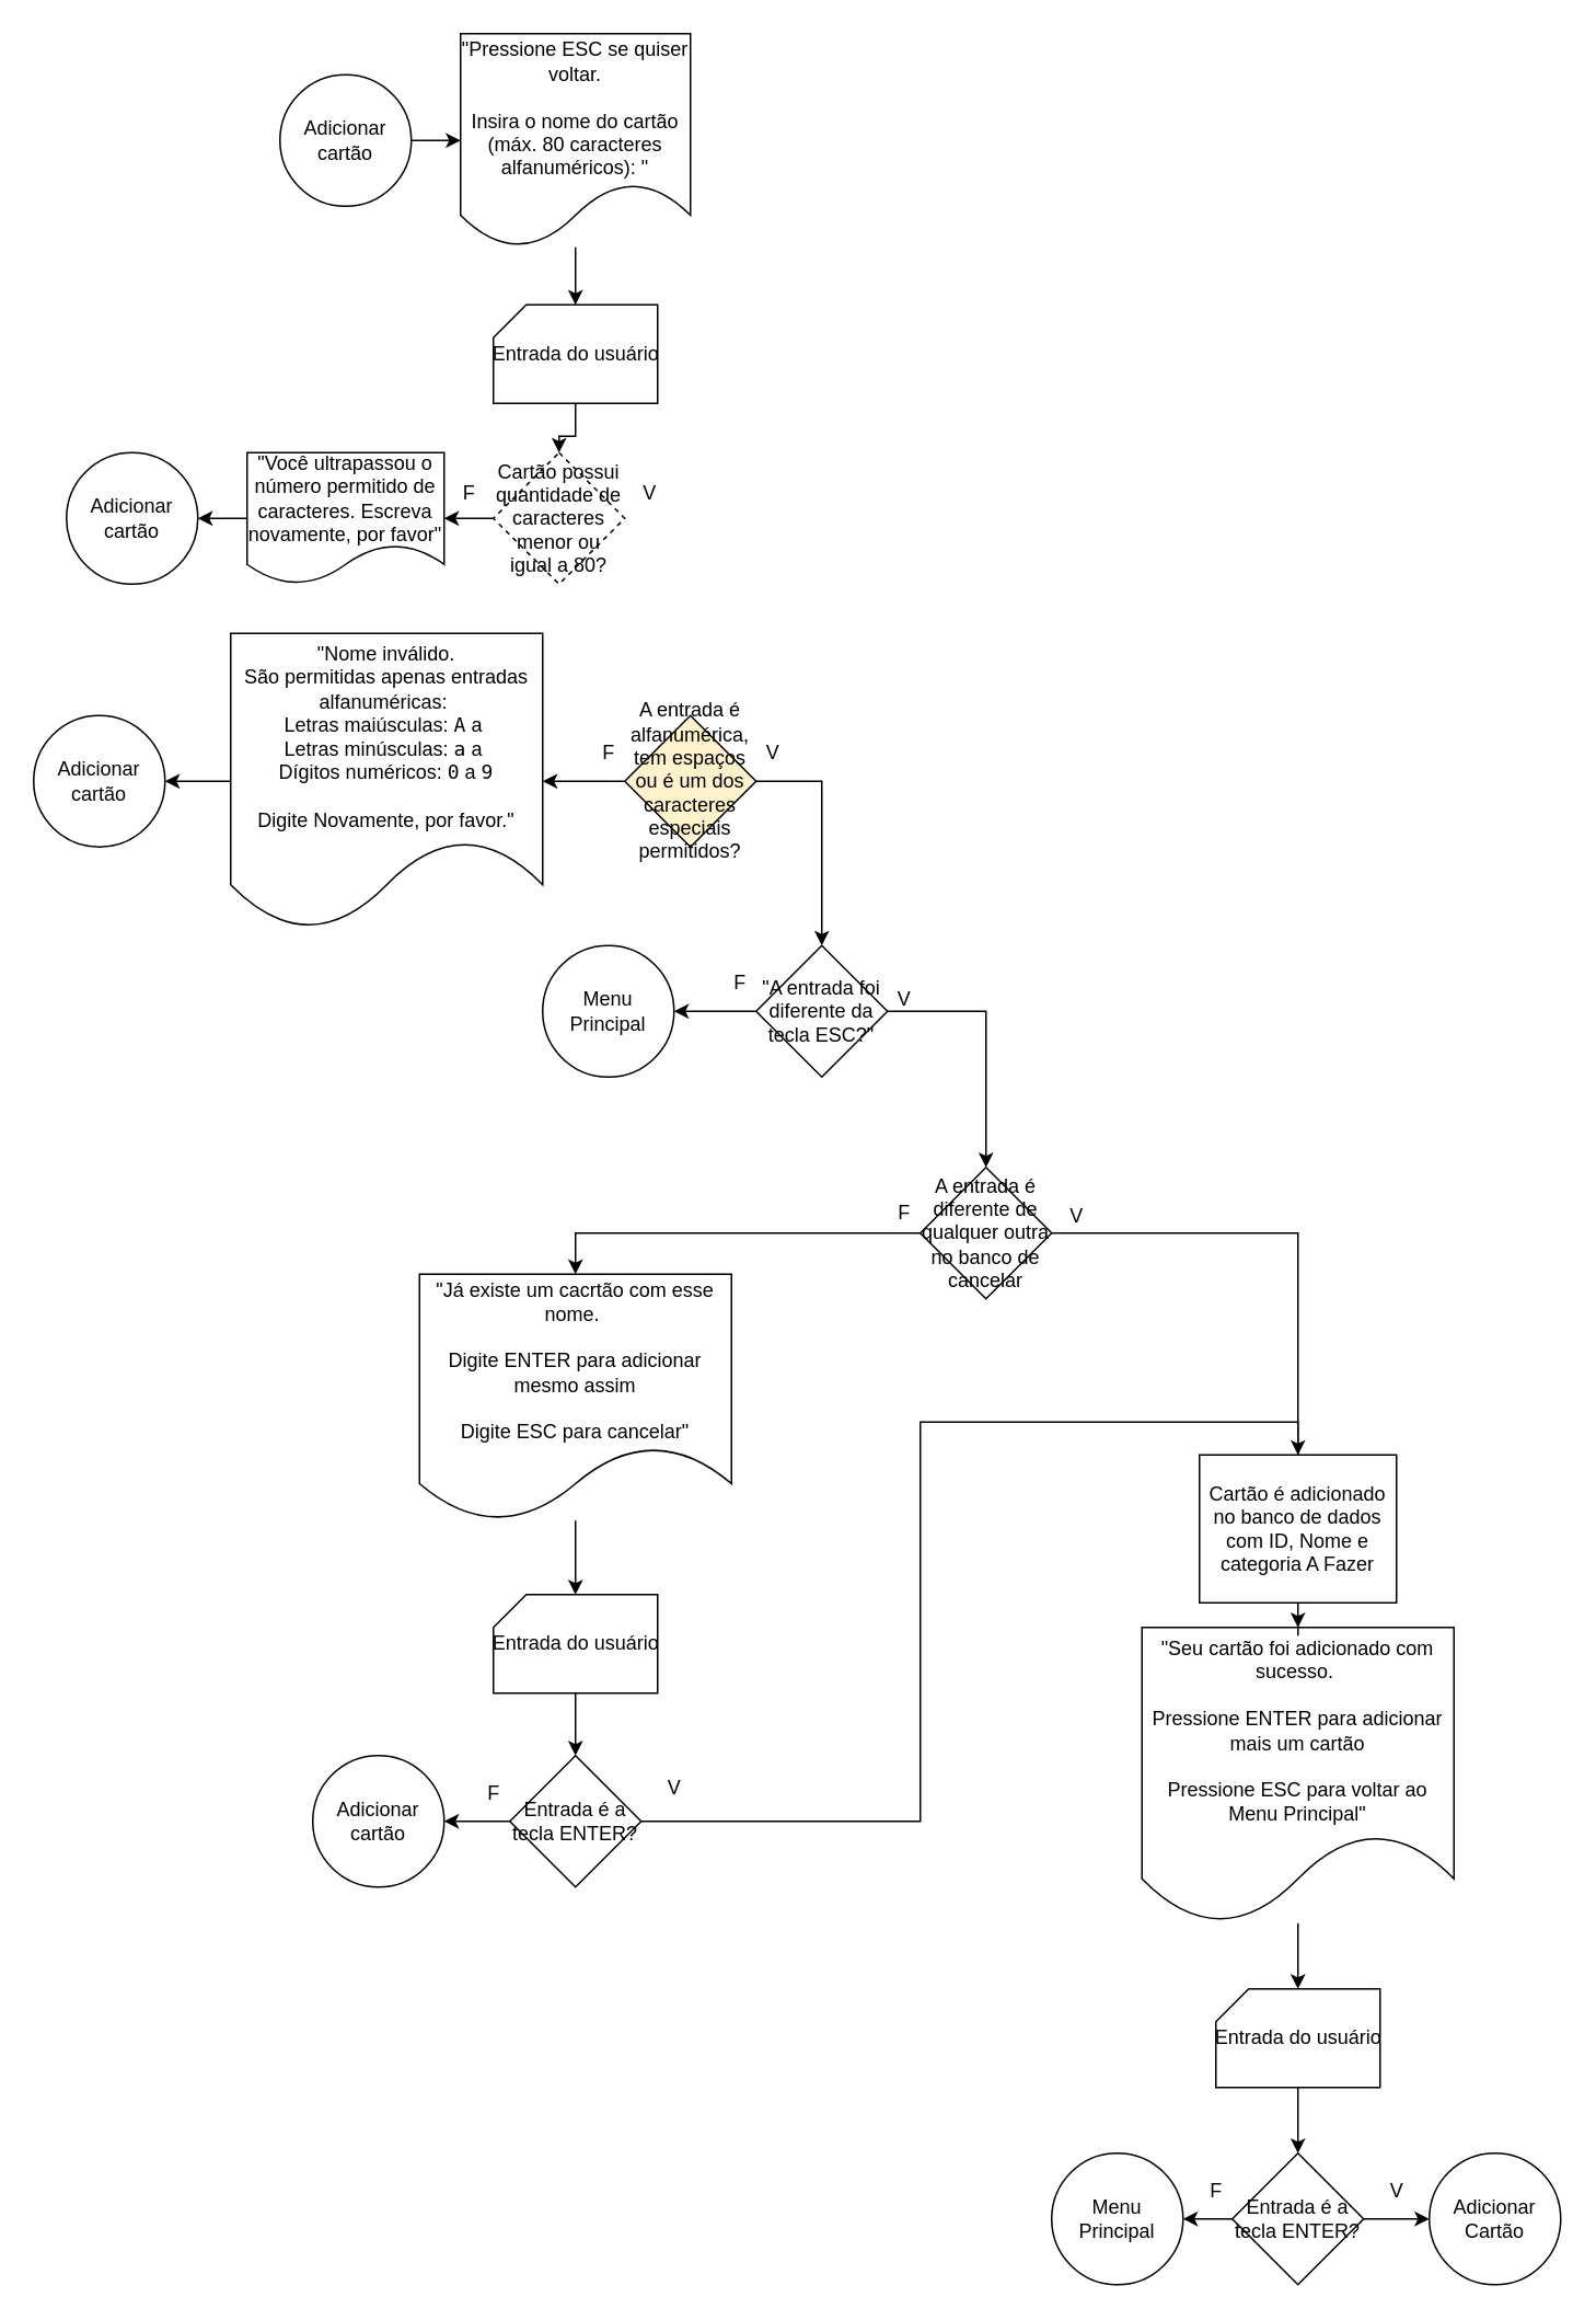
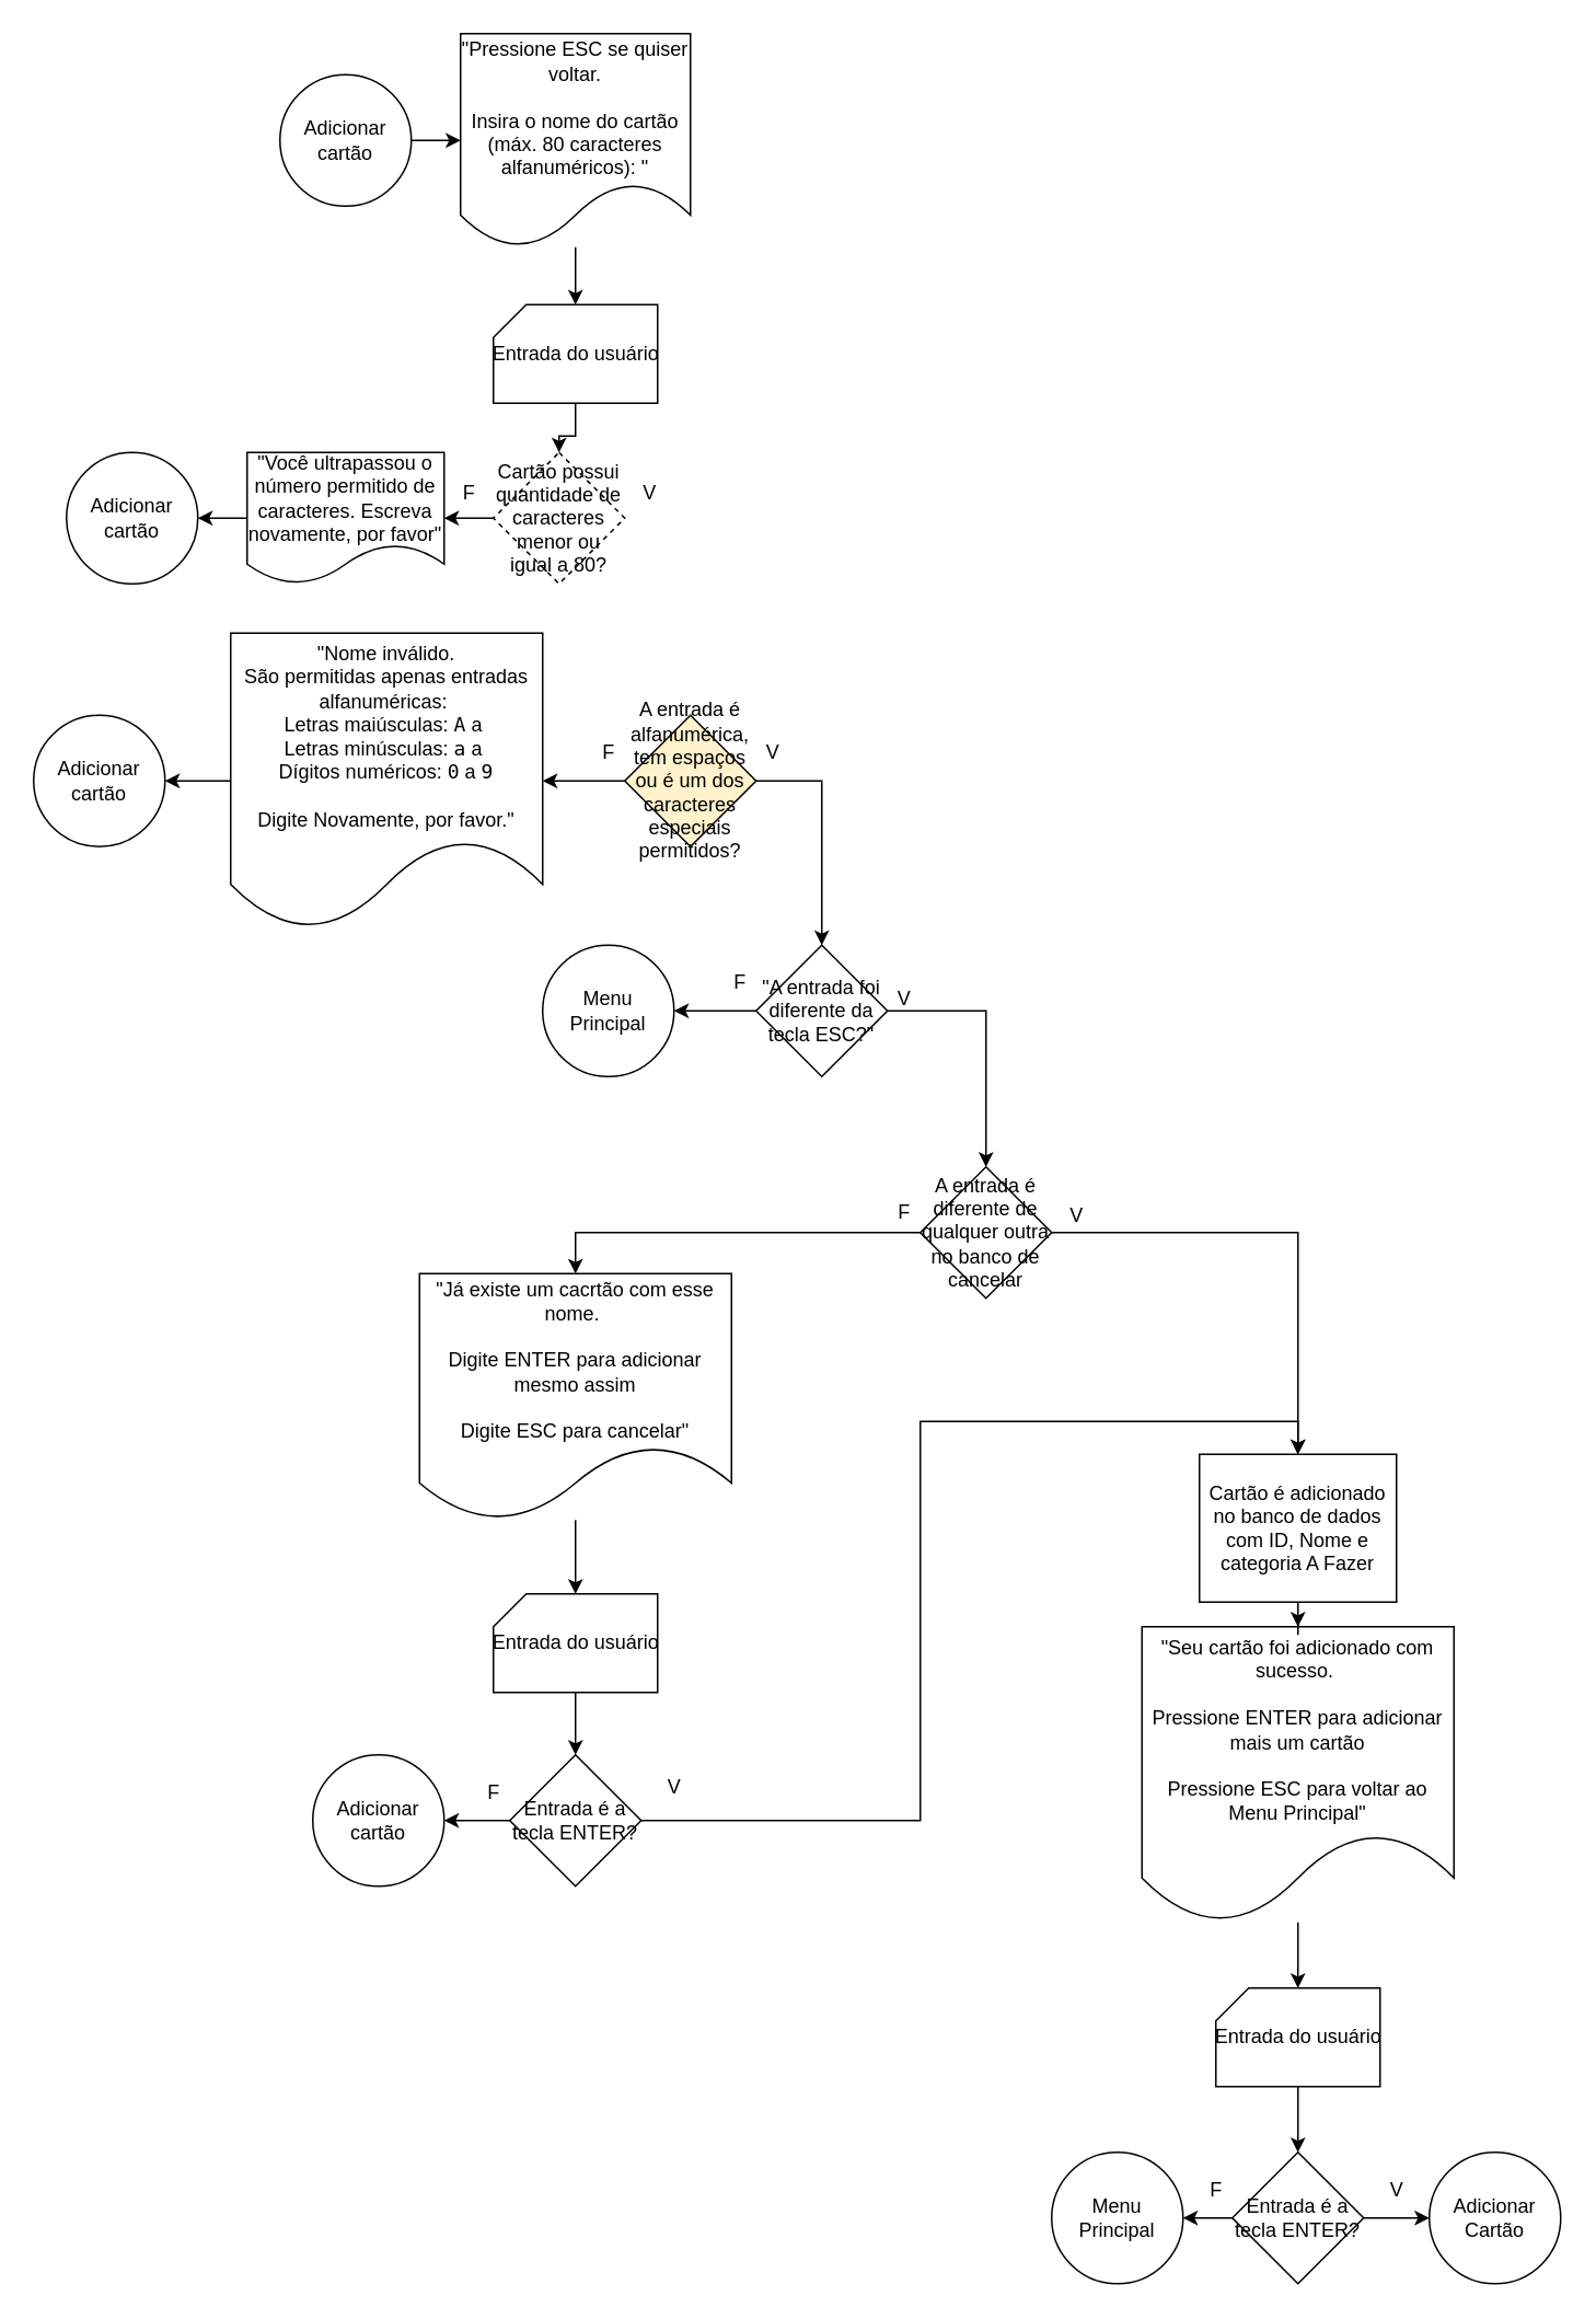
- <mxCell id="22" value="" style="edgeStyle=orthogonalEdgeStyle;rounded=0;orthogonalLoop=1;jettySize=auto;html=1;exitX=1;exitY=0.5;exitDx=0;exitDy=0;endArrow=none;" parent="1" source="46" target="29" edge="1"><mxGeometry relative="1" as="geometry"><mxPoint x="640" y="920" as="sourcePoint" /></mxGeometry></mxCell>
+ <mxCell id="22" value="" style="edgeStyle=orthogonalEdgeStyle;rounded=0;orthogonalLoop=1;jettySize=auto;html=1;exitX=1;exitY=0.5;exitDx=0;exitDy=0;" parent="1" source="46" target="29" edge="1"><mxGeometry relative="1" as="geometry"><mxPoint x="640" y="920" as="sourcePoint" /></mxGeometry></mxCell>
